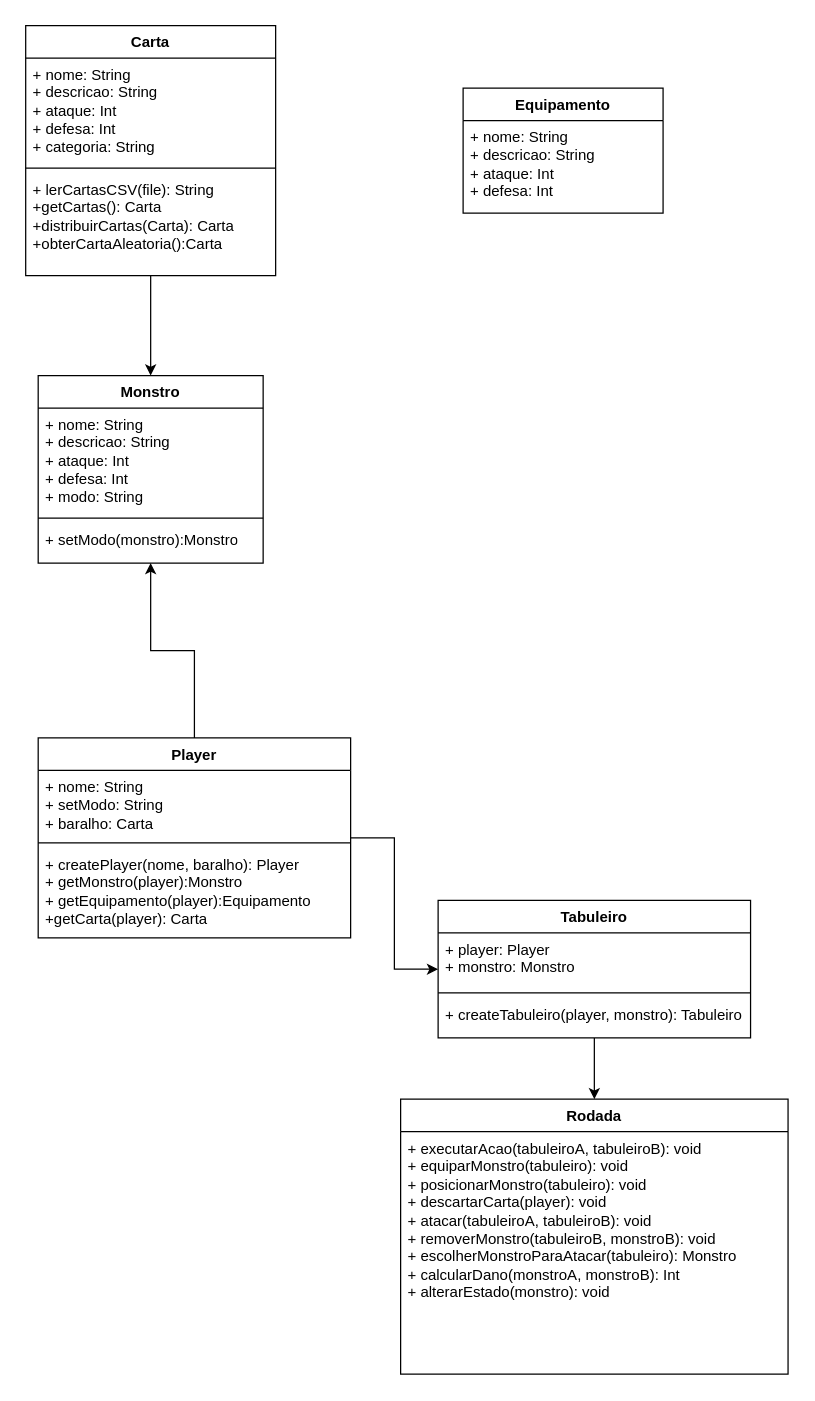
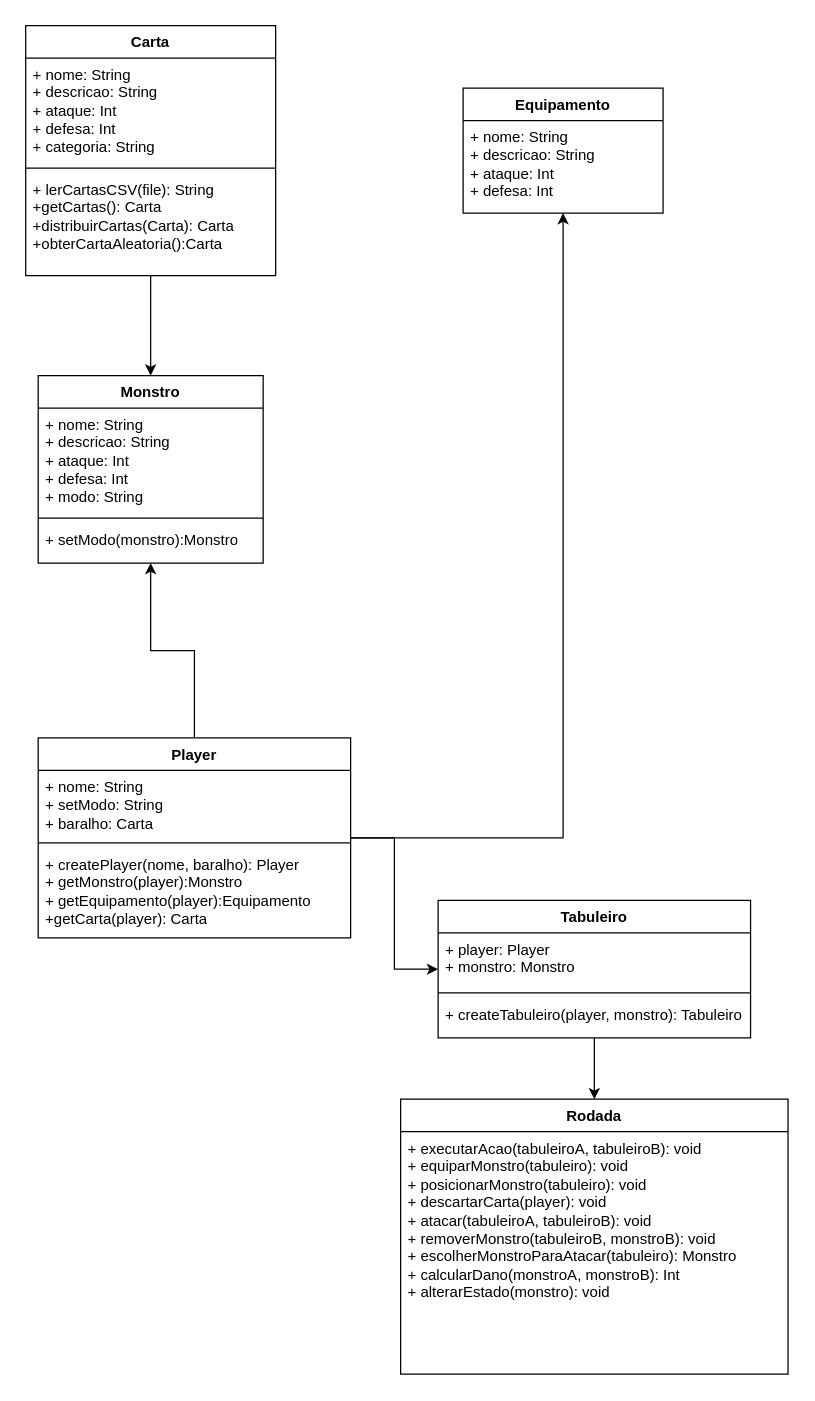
+ <mxCell id="15" style="edgeStyle=orthogonalEdgeStyle;rounded=0;orthogonalLoop=1;jettySize=auto;html=1;" edge="1" parent="1" source="16" target="11"><mxGeometry relative="1" as="geometry" /></mxCell>
